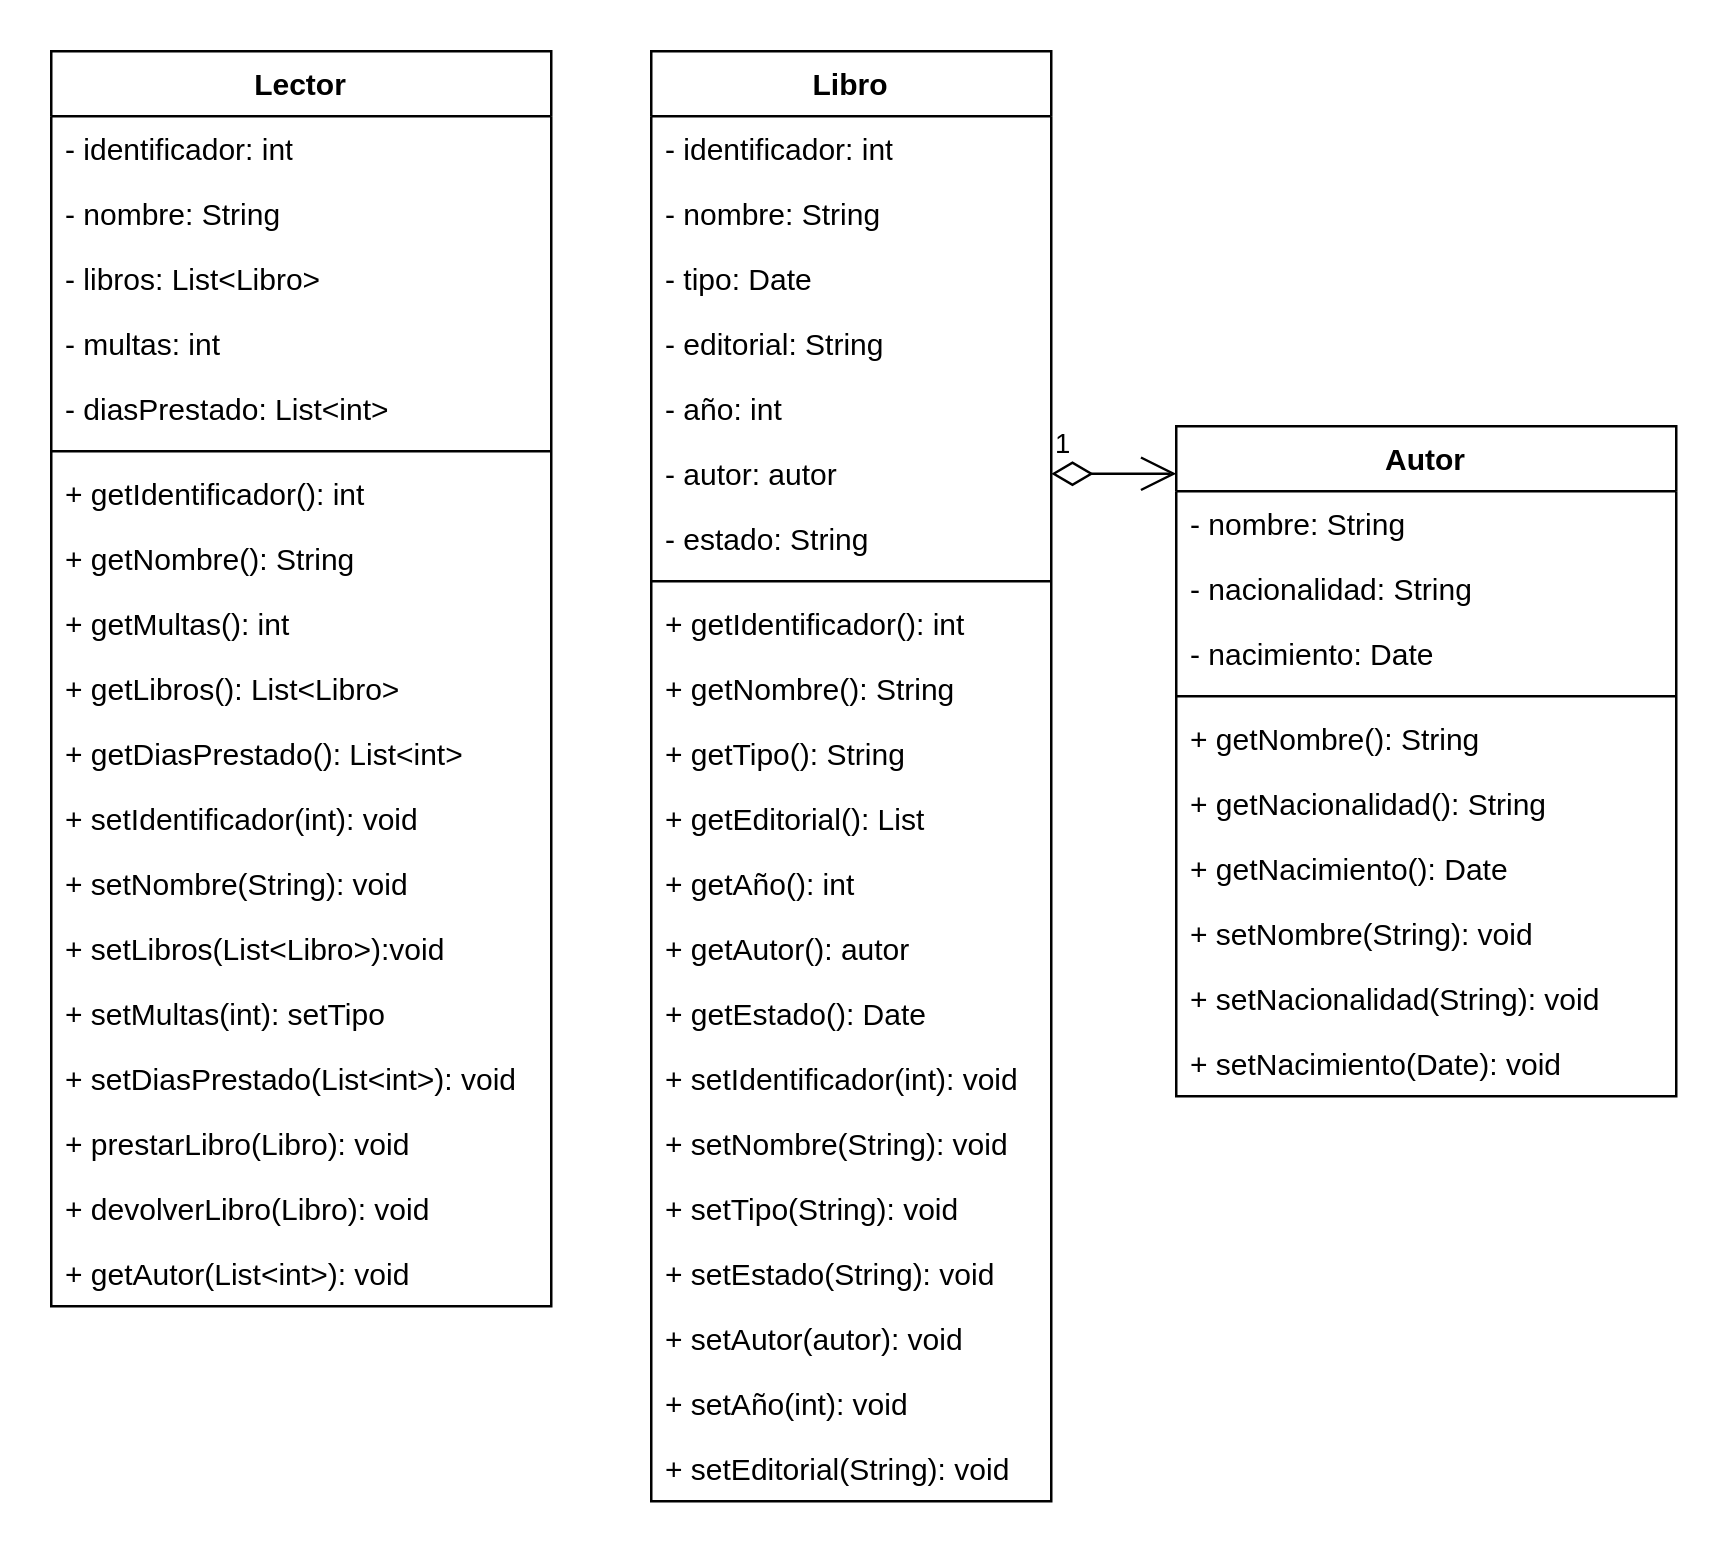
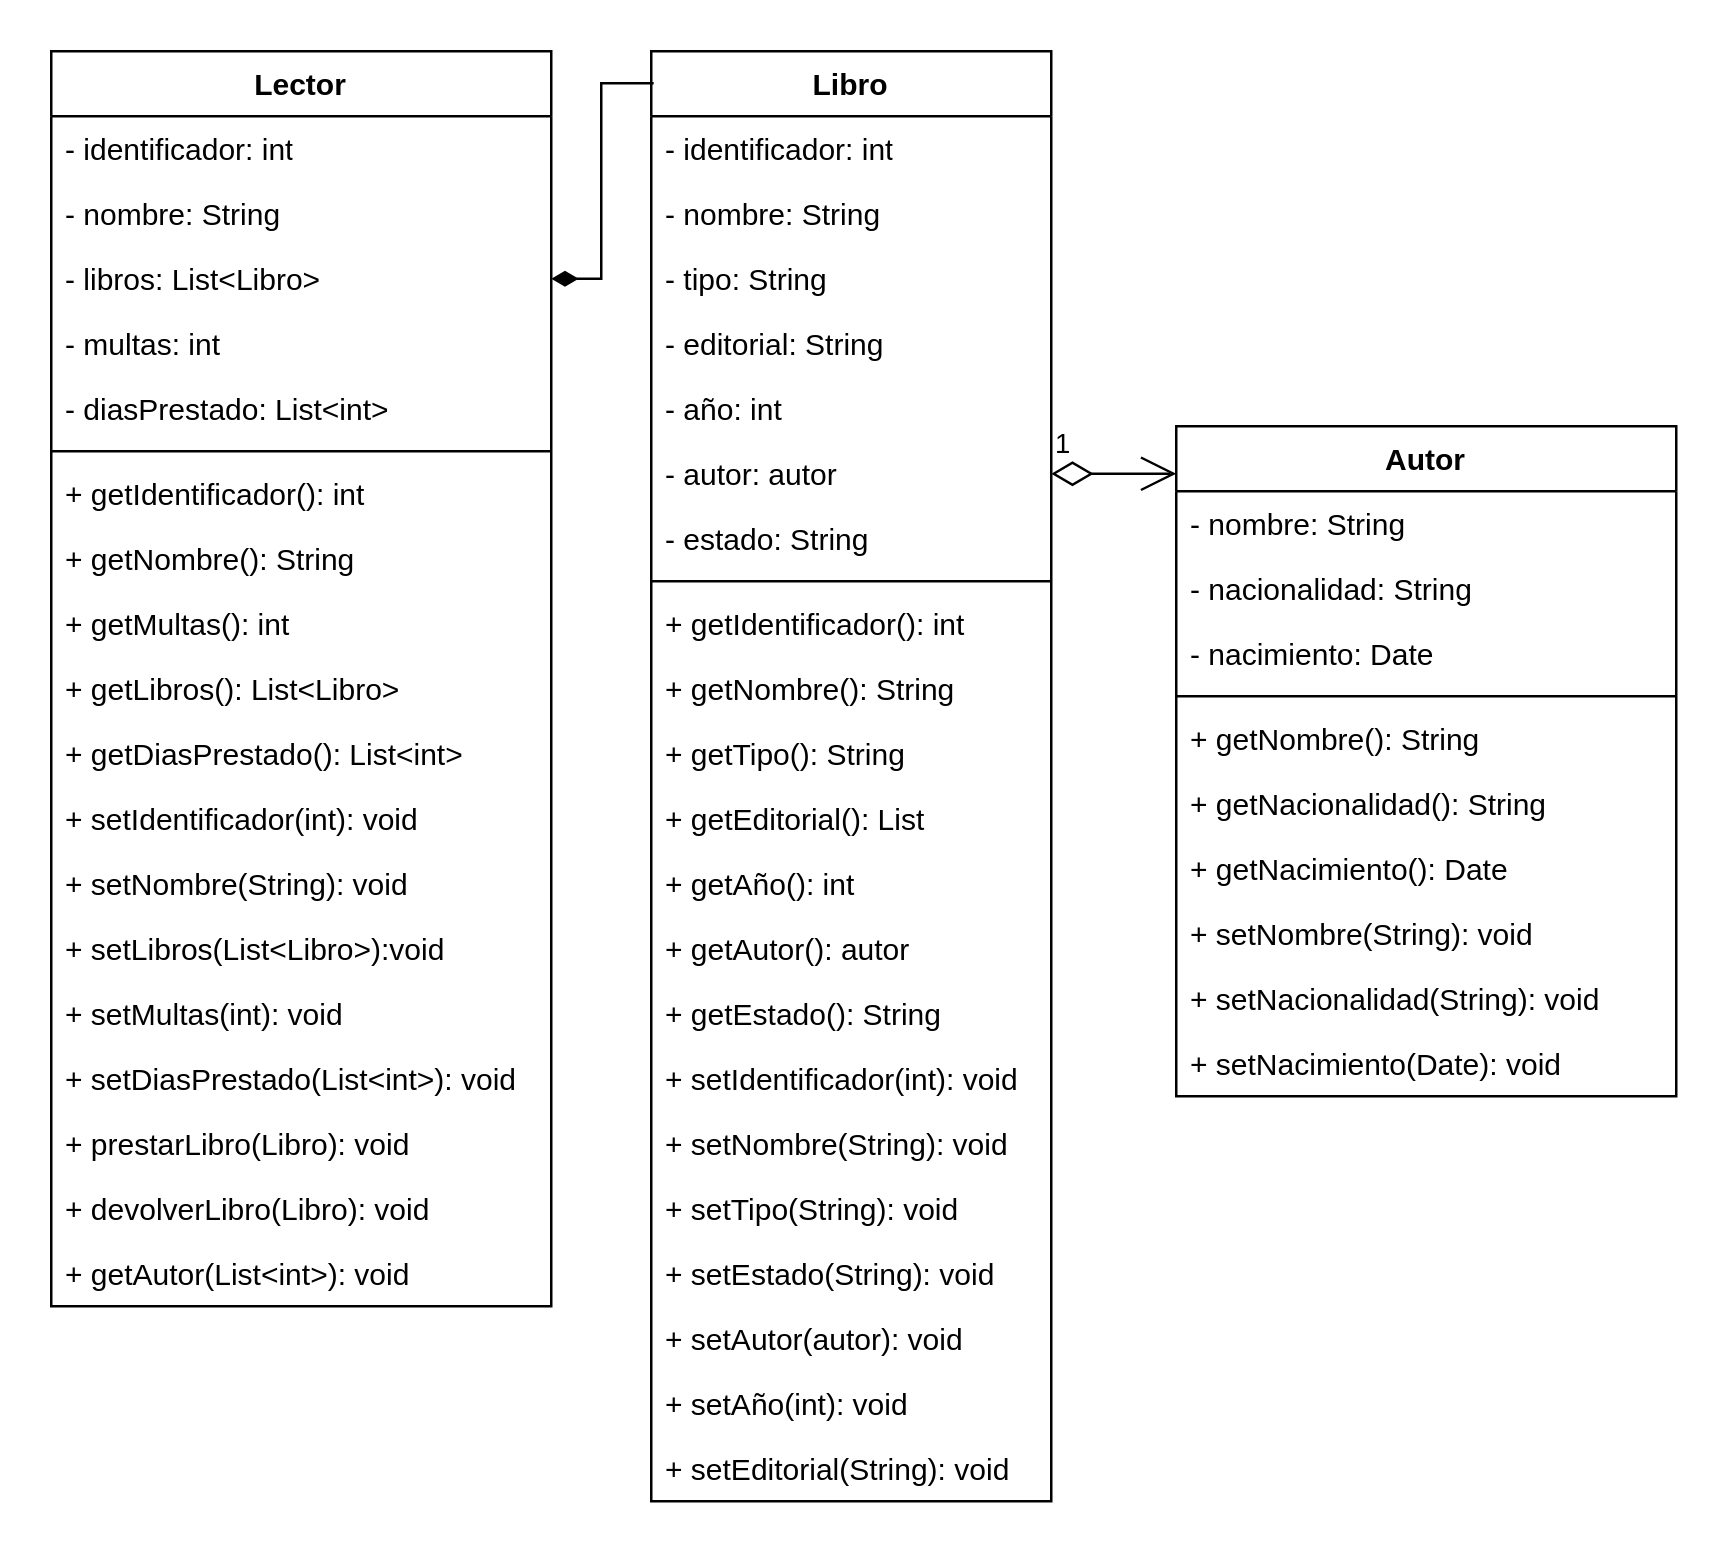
+ <mxCell id="57" value="" style="endArrow=none;startArrow=diamondThin;endFill=0;startFill=1;html=1;verticalAlign=bottom;labelBackgroundColor=none;strokeWidth=1;startSize=8;endSize=8;rounded=0;entryX=0.006;entryY=0.022;entryDx=0;entryDy=0;entryPerimeter=0;exitX=1;exitY=0.5;exitDx=0;exitDy=0;edgeStyle=orthogonalEdgeStyle;" edge="1" parent="1" source="40" target="2"><mxGeometry width="160" relative="1" as="geometry"><mxPoint x="80" y="330" as="sourcePoint" /><mxPoint x="240" y="330" as="targetPoint" /></mxGeometry></mxCell>
- <mxCell id="5" value="- tipo: Date" style="text;strokeColor=none;fillColor=none;align=left;verticalAlign=top;spacingLeft=4;spacingRight=4;overflow=hidden;rotatable=0;points=[[0,0.5],[1,0.5]];portConstraint=eastwest;whiteSpace=wrap;html=1;" vertex="1" parent="2"><mxGeometry y="78" width="160" height="26" as="geometry" /></mxCell>
+ <mxCell id="5" value="- tipo: String" style="text;strokeColor=none;fillColor=none;align=left;verticalAlign=top;spacingLeft=4;spacingRight=4;overflow=hidden;rotatable=0;points=[[0,0.5],[1,0.5]];portConstraint=eastwest;whiteSpace=wrap;html=1;" vertex="1" parent="2"><mxGeometry y="78" width="160" height="26" as="geometry" /></mxCell>
- <mxCell id="52" value="+ setMultas(int): setTipo" style="text;strokeColor=none;fillColor=none;align=left;verticalAlign=top;spacingLeft=4;spacingRight=4;overflow=hidden;rotatable=0;points=[[0,0.5],[1,0.5]];portConstraint=eastwest;whiteSpace=wrap;html=1;" vertex="1" parent="37"><mxGeometry y="372" width="200" height="26" as="geometry" /></mxCell>
+ <mxCell id="52" value="+ setMultas(int): void" style="text;strokeColor=none;fillColor=none;align=left;verticalAlign=top;spacingLeft=4;spacingRight=4;overflow=hidden;rotatable=0;points=[[0,0.5],[1,0.5]];portConstraint=eastwest;whiteSpace=wrap;html=1;" vertex="1" parent="37"><mxGeometry y="372" width="200" height="26" as="geometry" /></mxCell>
- <mxCell id="17" value="+ getEstado(): Date" style="text;strokeColor=none;fillColor=none;align=left;verticalAlign=top;spacingLeft=4;spacingRight=4;overflow=hidden;rotatable=0;points=[[0,0.5],[1,0.5]];portConstraint=eastwest;whiteSpace=wrap;html=1;" vertex="1" parent="2"><mxGeometry y="372" width="160" height="26" as="geometry" /></mxCell>
+ <mxCell id="17" value="+ getEstado(): String" style="text;strokeColor=none;fillColor=none;align=left;verticalAlign=top;spacingLeft=4;spacingRight=4;overflow=hidden;rotatable=0;points=[[0,0.5],[1,0.5]];portConstraint=eastwest;whiteSpace=wrap;html=1;" vertex="1" parent="2"><mxGeometry y="372" width="160" height="26" as="geometry" /></mxCell>
